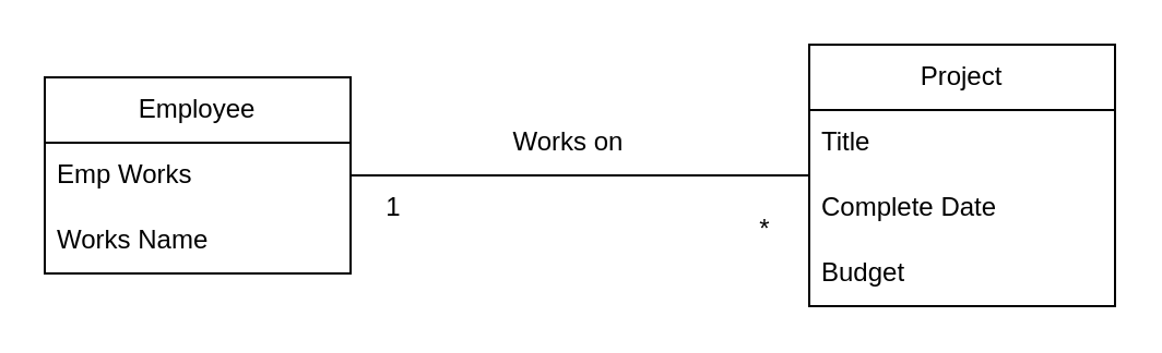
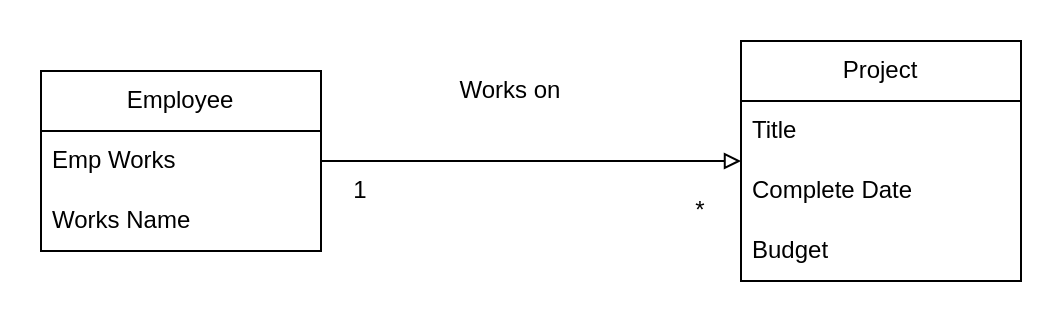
- <mxCell id="12" value="Works on" style="text;html=1;strokeColor=none;fillColor=none;align=center;verticalAlign=middle;whiteSpace=wrap;rounded=0;" vertex="1" parent="1"><mxGeometry x="230" y="50" width="60" height="30" as="geometry" /></mxCell>
+ <mxCell id="12" value="Works on" style="text;html=1;strokeColor=none;fillColor=none;align=center;verticalAlign=middle;whiteSpace=wrap;rounded=0;" vertex="1" parent="1"><mxGeometry x="225" y="30" width="60" height="30" as="geometry" /></mxCell>
- <mxCell id="2" value="" style="rounded=0;orthogonalLoop=1;jettySize=auto;html=1;endArrow=none;endFill=0;" edge="1" parent="1" source="3" target="6"><mxGeometry relative="1" as="geometry" /></mxCell>
+ <mxCell id="2" value="" style="rounded=0;orthogonalLoop=1;jettySize=auto;html=1;endArrow=block;endFill=0;" edge="1" parent="1" source="3" target="6"><mxGeometry relative="1" as="geometry" /></mxCell>
